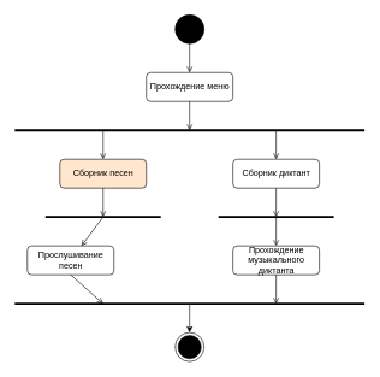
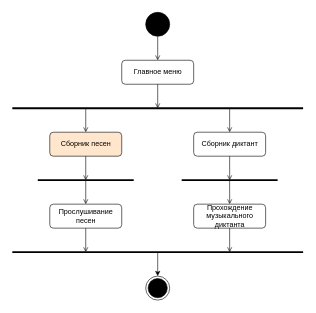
- <mxCell id="4" value="Прохождение меню" style="rounded=1;whiteSpace=wrap;html=1;" vertex="1" parent="1"><mxGeometry x="202.5" y="100" width="120" height="40" as="geometry" /></mxCell>
+ <mxCell id="4" value="Главное меню" style="rounded=1;whiteSpace=wrap;html=1;" vertex="1" parent="1"><mxGeometry x="202.5" y="100" width="120" height="40" as="geometry" /></mxCell>
- <mxCell id="12" value="Прослушивание песен" style="rounded=1;whiteSpace=wrap;html=1;" vertex="1" parent="1"><mxGeometry x="37.5" y="340" width="120" height="40" as="geometry" /></mxCell>
+ <mxCell id="12" value="Прослушивание песен" style="rounded=1;whiteSpace=wrap;html=1;" vertex="1" parent="1"><mxGeometry x="82.5" y="340" width="120" height="40" as="geometry" /></mxCell>
